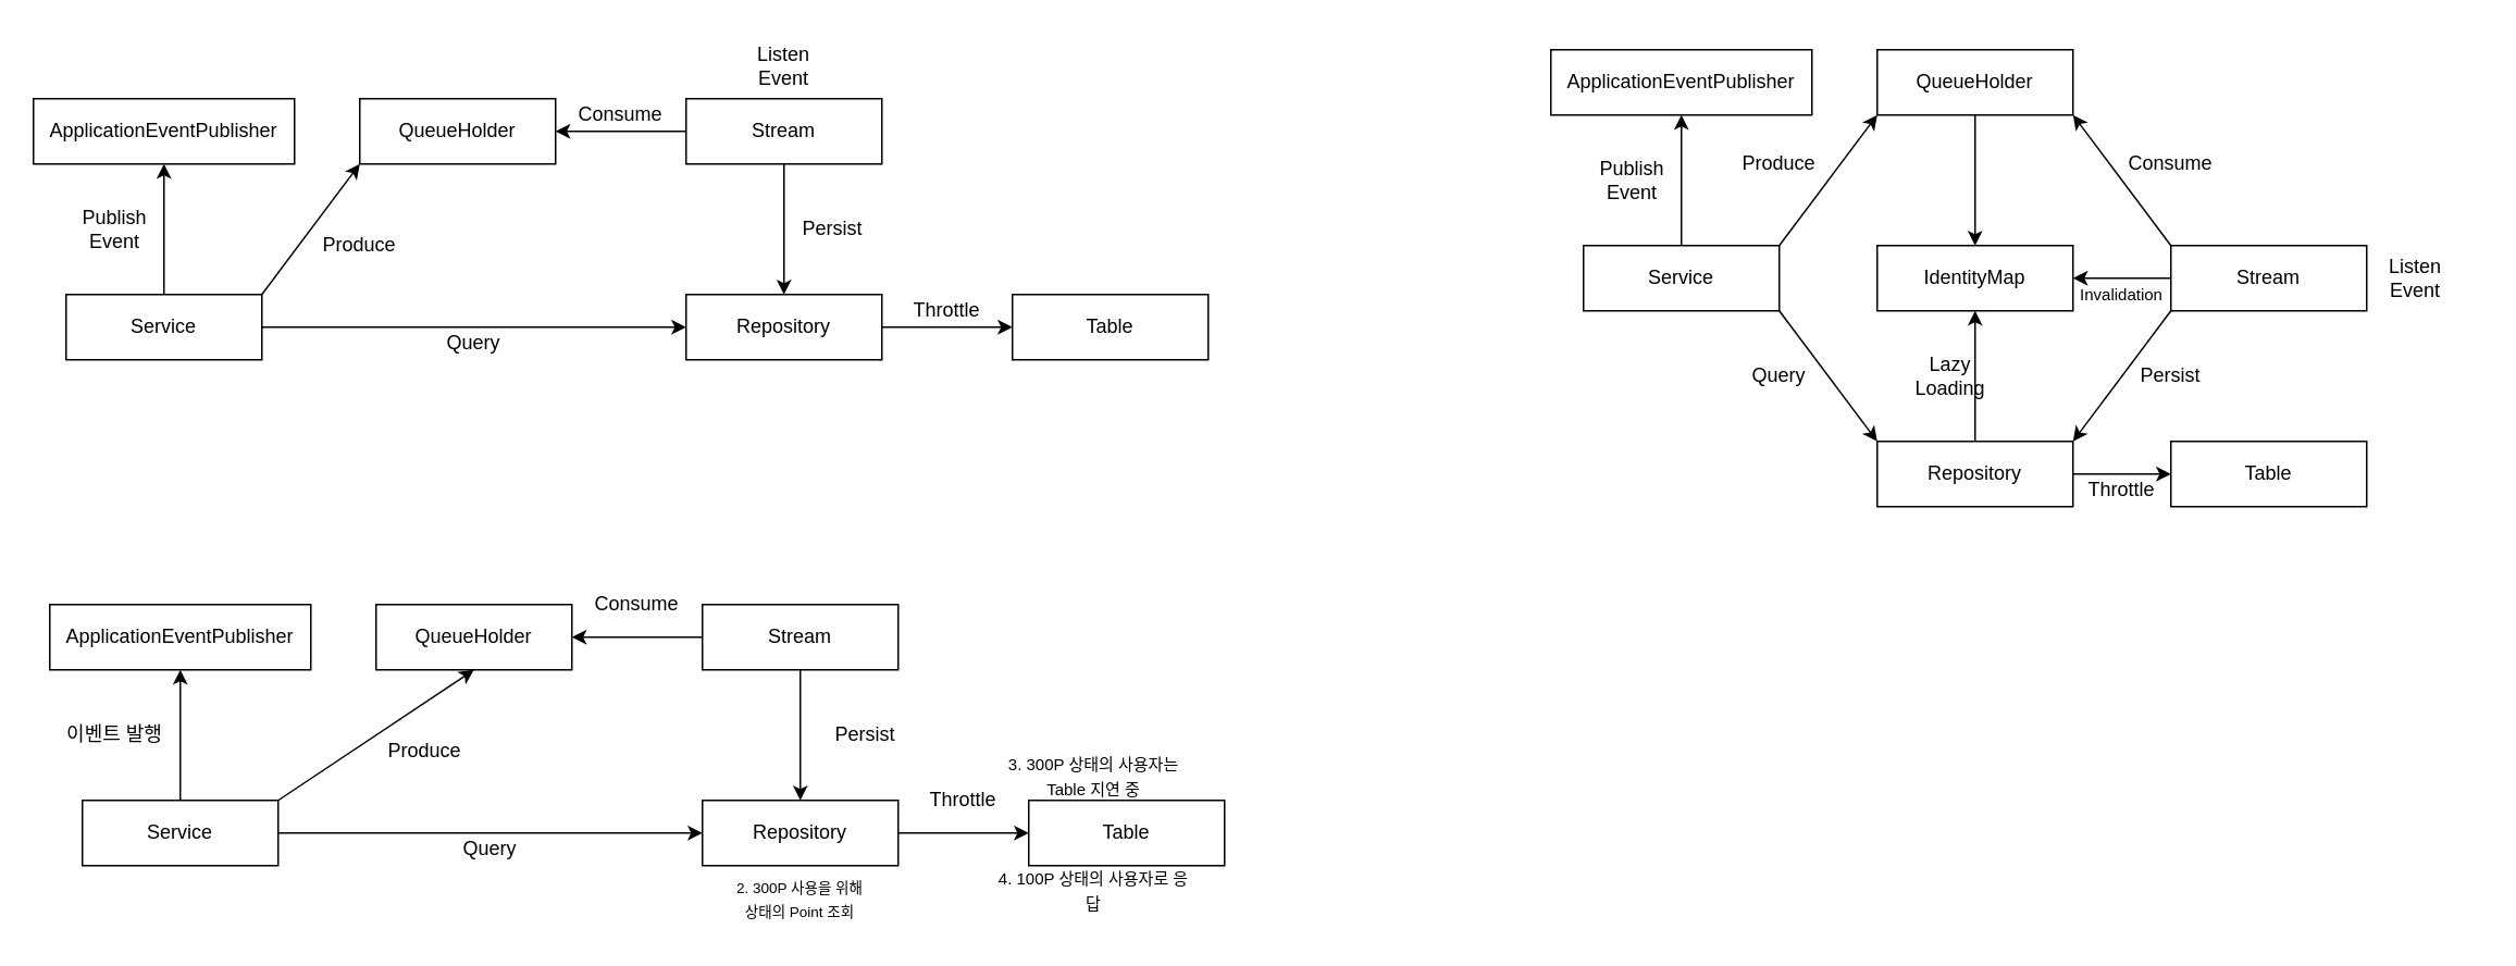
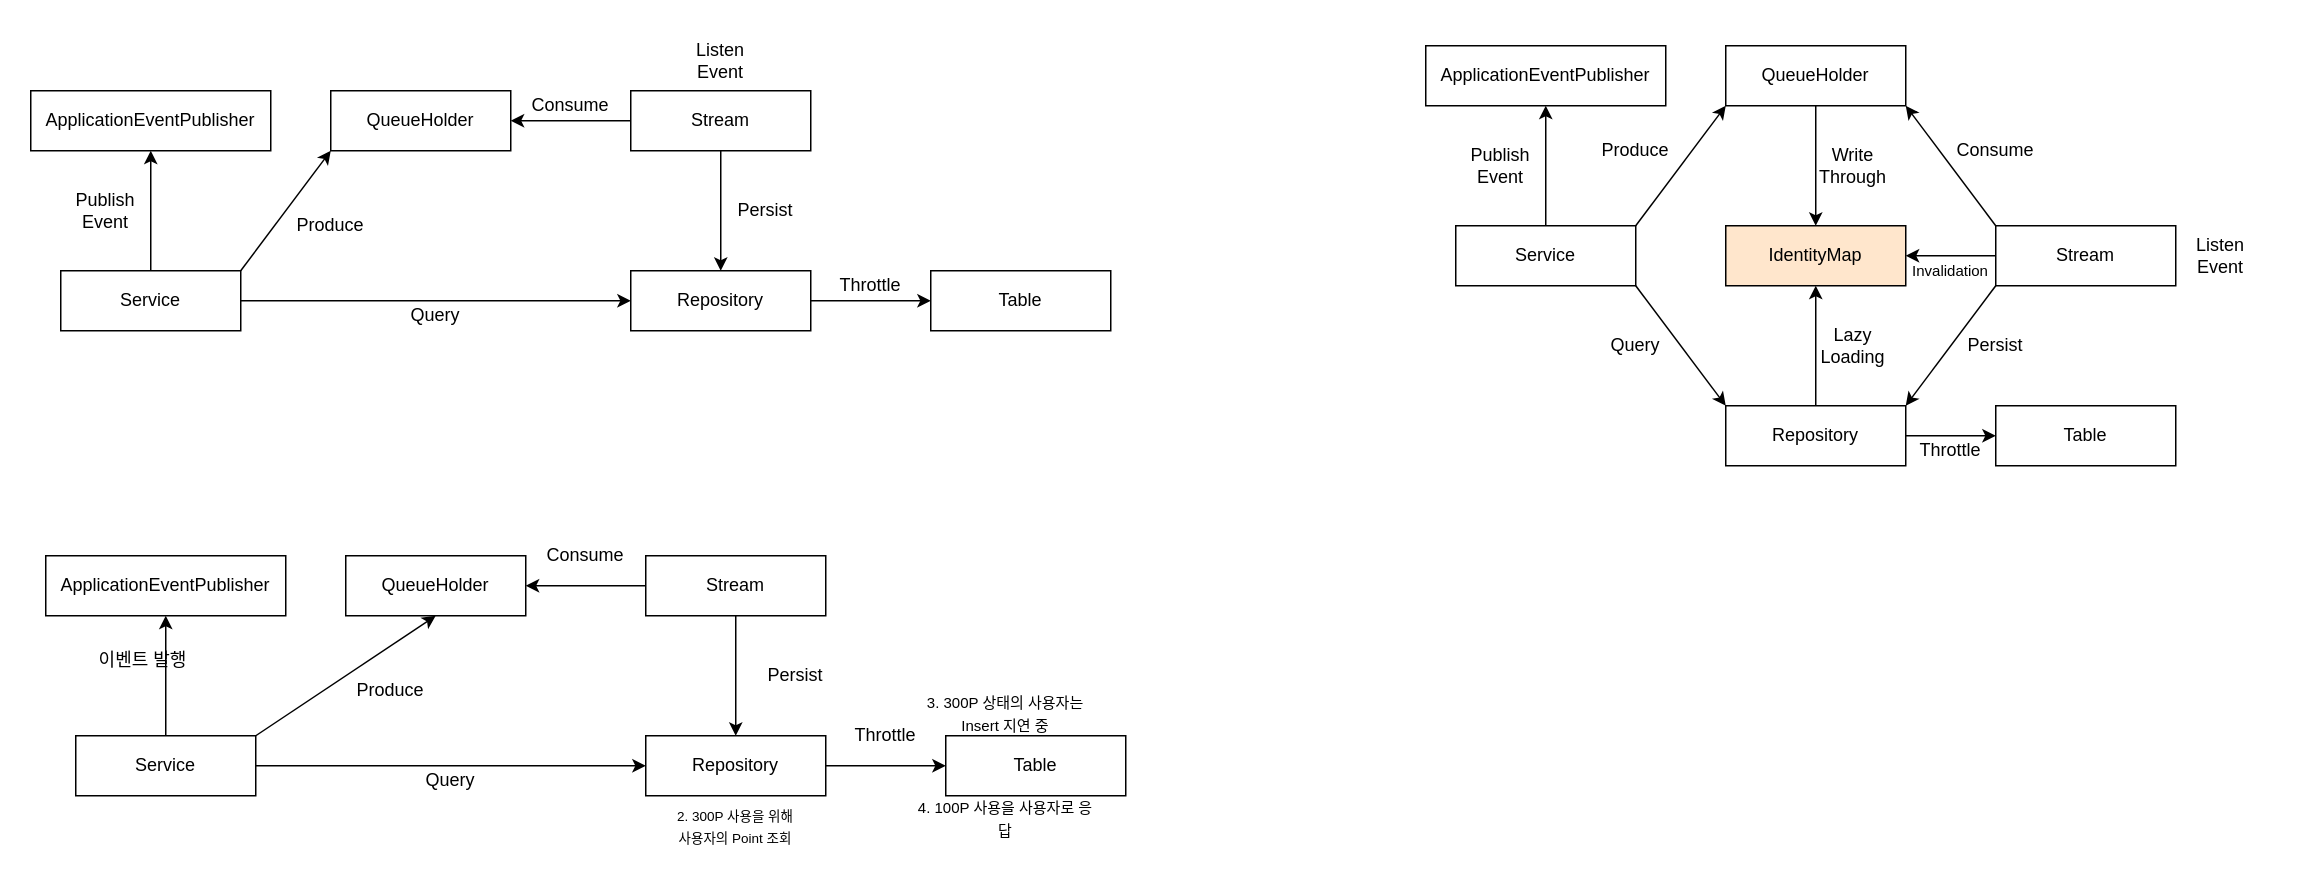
+ <mxCell id="69" value="Write&lt;div&gt;Through&lt;br&gt;&lt;/div&gt;" style="whiteSpace=wrap;html=1;fillColor=none;strokeColor=none;container=0;movable=1;resizable=1;rotatable=1;deletable=1;editable=1;locked=0;connectable=1;" vertex="1" parent="44"><mxGeometry x="245" y="60" width="80" height="40" as="geometry" /></mxCell>
- <mxCell id="67" value="IdentityMap" style="rounded=0;whiteSpace=wrap;html=1;container=0;movable=1;resizable=1;rotatable=1;deletable=1;editable=1;locked=0;connectable=1;" vertex="1" parent="44"><mxGeometry x="200" y="120" width="120" height="40" as="geometry" /></mxCell>
+ <mxCell id="67" value="IdentityMap" style="rounded=0;whiteSpace=wrap;html=1;container=0;movable=1;resizable=1;rotatable=1;deletable=1;editable=1;locked=0;connectable=1;fillColor=#ffe6cc;" vertex="1" parent="44"><mxGeometry x="200" y="120" width="120" height="40" as="geometry" /></mxCell>
- <mxCell id="68" value="Lazy&lt;div&gt;Loading&lt;/div&gt;" style="whiteSpace=wrap;html=1;fillColor=none;strokeColor=none;container=0;movable=1;resizable=1;rotatable=1;deletable=1;editable=1;locked=0;connectable=1;" vertex="1" parent="44"><mxGeometry x="205" y="180" width="80" height="40" as="geometry" /></mxCell>
+ <mxCell id="68" value="Lazy&lt;div&gt;Loading&lt;/div&gt;" style="whiteSpace=wrap;html=1;fillColor=none;strokeColor=none;container=0;movable=1;resizable=1;rotatable=1;deletable=1;editable=1;locked=0;connectable=1;" vertex="1" parent="44"><mxGeometry x="245" y="180" width="80" height="40" as="geometry" /></mxCell>
- <mxCell id="16" value="이벤트 발행" style="whiteSpace=wrap;html=1;fillColor=none;strokeColor=none;container=0;" vertex="1" parent="2"><mxGeometry y="80" width="80" height="40" as="geometry" /></mxCell>
+ <mxCell id="16" value="이벤트 발행" style="whiteSpace=wrap;html=1;fillColor=none;strokeColor=none;container=0;" vertex="1" parent="2"><mxGeometry x="25" y="70" width="80" height="40" as="geometry" /></mxCell>
- <mxCell id="22" value="&lt;font size=&quot;1&quot;&gt;3. 300P 상태의 사용자는 Table 지연 중&lt;/font&gt;" style="whiteSpace=wrap;html=1;fillColor=none;strokeColor=none;container=0;" vertex="1" parent="2"><mxGeometry x="580" y="110" width="120" height="30" as="geometry" /></mxCell>
+ <mxCell id="22" value="&lt;font size=&quot;1&quot;&gt;3. 300P 상태의 사용자는 Insert 지연 중&lt;/font&gt;" style="whiteSpace=wrap;html=1;fillColor=none;strokeColor=none;container=0;" vertex="1" parent="2"><mxGeometry x="580" y="110" width="120" height="30" as="geometry" /></mxCell>
- <mxCell id="23" value="&lt;font size=&quot;1&quot;&gt;4. 100P 상태의 사용자로 응답&lt;/font&gt;" style="whiteSpace=wrap;html=1;fillColor=none;strokeColor=none;container=0;" vertex="1" parent="2"><mxGeometry x="580" y="180" width="120" height="30" as="geometry" /></mxCell>
+ <mxCell id="23" value="&lt;font size=&quot;1&quot;&gt;4. 100P 사용을 사용자로 응답&lt;/font&gt;" style="whiteSpace=wrap;html=1;fillColor=none;strokeColor=none;container=0;" vertex="1" parent="2"><mxGeometry x="580" y="180" width="120" height="30" as="geometry" /></mxCell>
- <mxCell id="21" value="&lt;font style=&quot;font-size: 9px;&quot;&gt;2. 300P 사용을 위해&lt;br&gt;상태의 Point 조회&lt;/font&gt;" style="whiteSpace=wrap;html=1;fillColor=none;strokeColor=none;container=0;" vertex="1" parent="2"><mxGeometry x="400" y="180" width="120" height="40" as="geometry" /></mxCell>
+ <mxCell id="21" value="&lt;font style=&quot;font-size: 9px;&quot;&gt;2. 300P 사용을 위해&lt;br&gt;사용자의 Point 조회&lt;/font&gt;" style="whiteSpace=wrap;html=1;fillColor=none;strokeColor=none;container=0;" vertex="1" parent="2"><mxGeometry x="400" y="180" width="120" height="40" as="geometry" /></mxCell>
